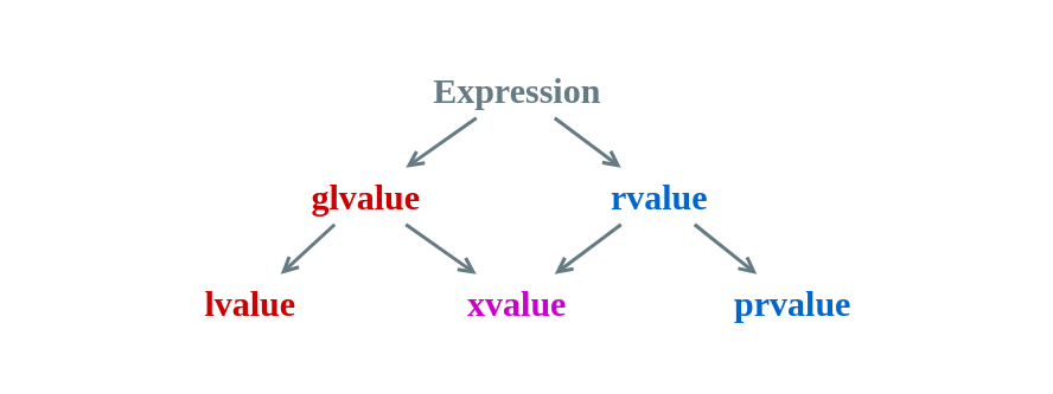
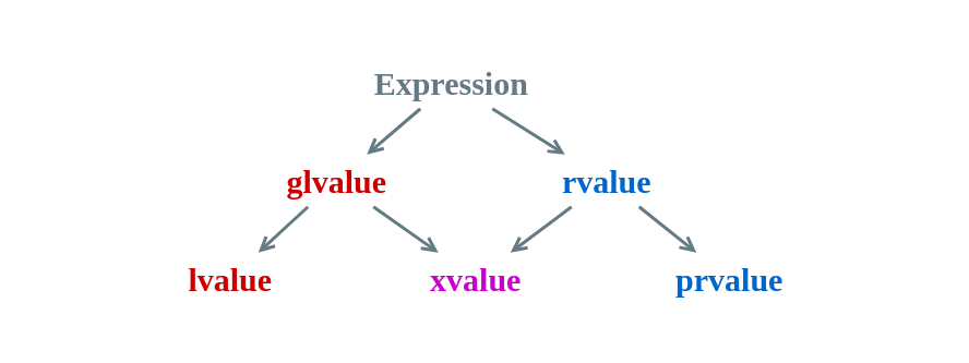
- <mxCell id="10" value="&lt;font style=&quot;font-size: 20px&quot; face=&quot;Ubuntu&quot; color=&quot;#657b83&quot;&gt;&lt;b&gt;Expression&lt;/b&gt;&lt;/font&gt;" style="text;html=1;align=center;verticalAlign=middle;resizable=0;points=[];autosize=1;fontFamily=Ubuntu;FType=g;" parent="9" vertex="1"><mxGeometry x="235" y="40" width="110" height="20" as="geometry" /></mxCell>
+ <mxCell id="10" value="&lt;font style=&quot;font-size: 20px&quot; face=&quot;Ubuntu&quot; color=&quot;#657b83&quot;&gt;&lt;b&gt;Expression&lt;/b&gt;&lt;/font&gt;" style="text;html=1;align=center;verticalAlign=middle;resizable=0;points=[];autosize=1;fontFamily=Ubuntu;FType=g;" parent="9" vertex="1"><mxGeometry x="220" y="40" width="110" height="20" as="geometry" /></mxCell>
